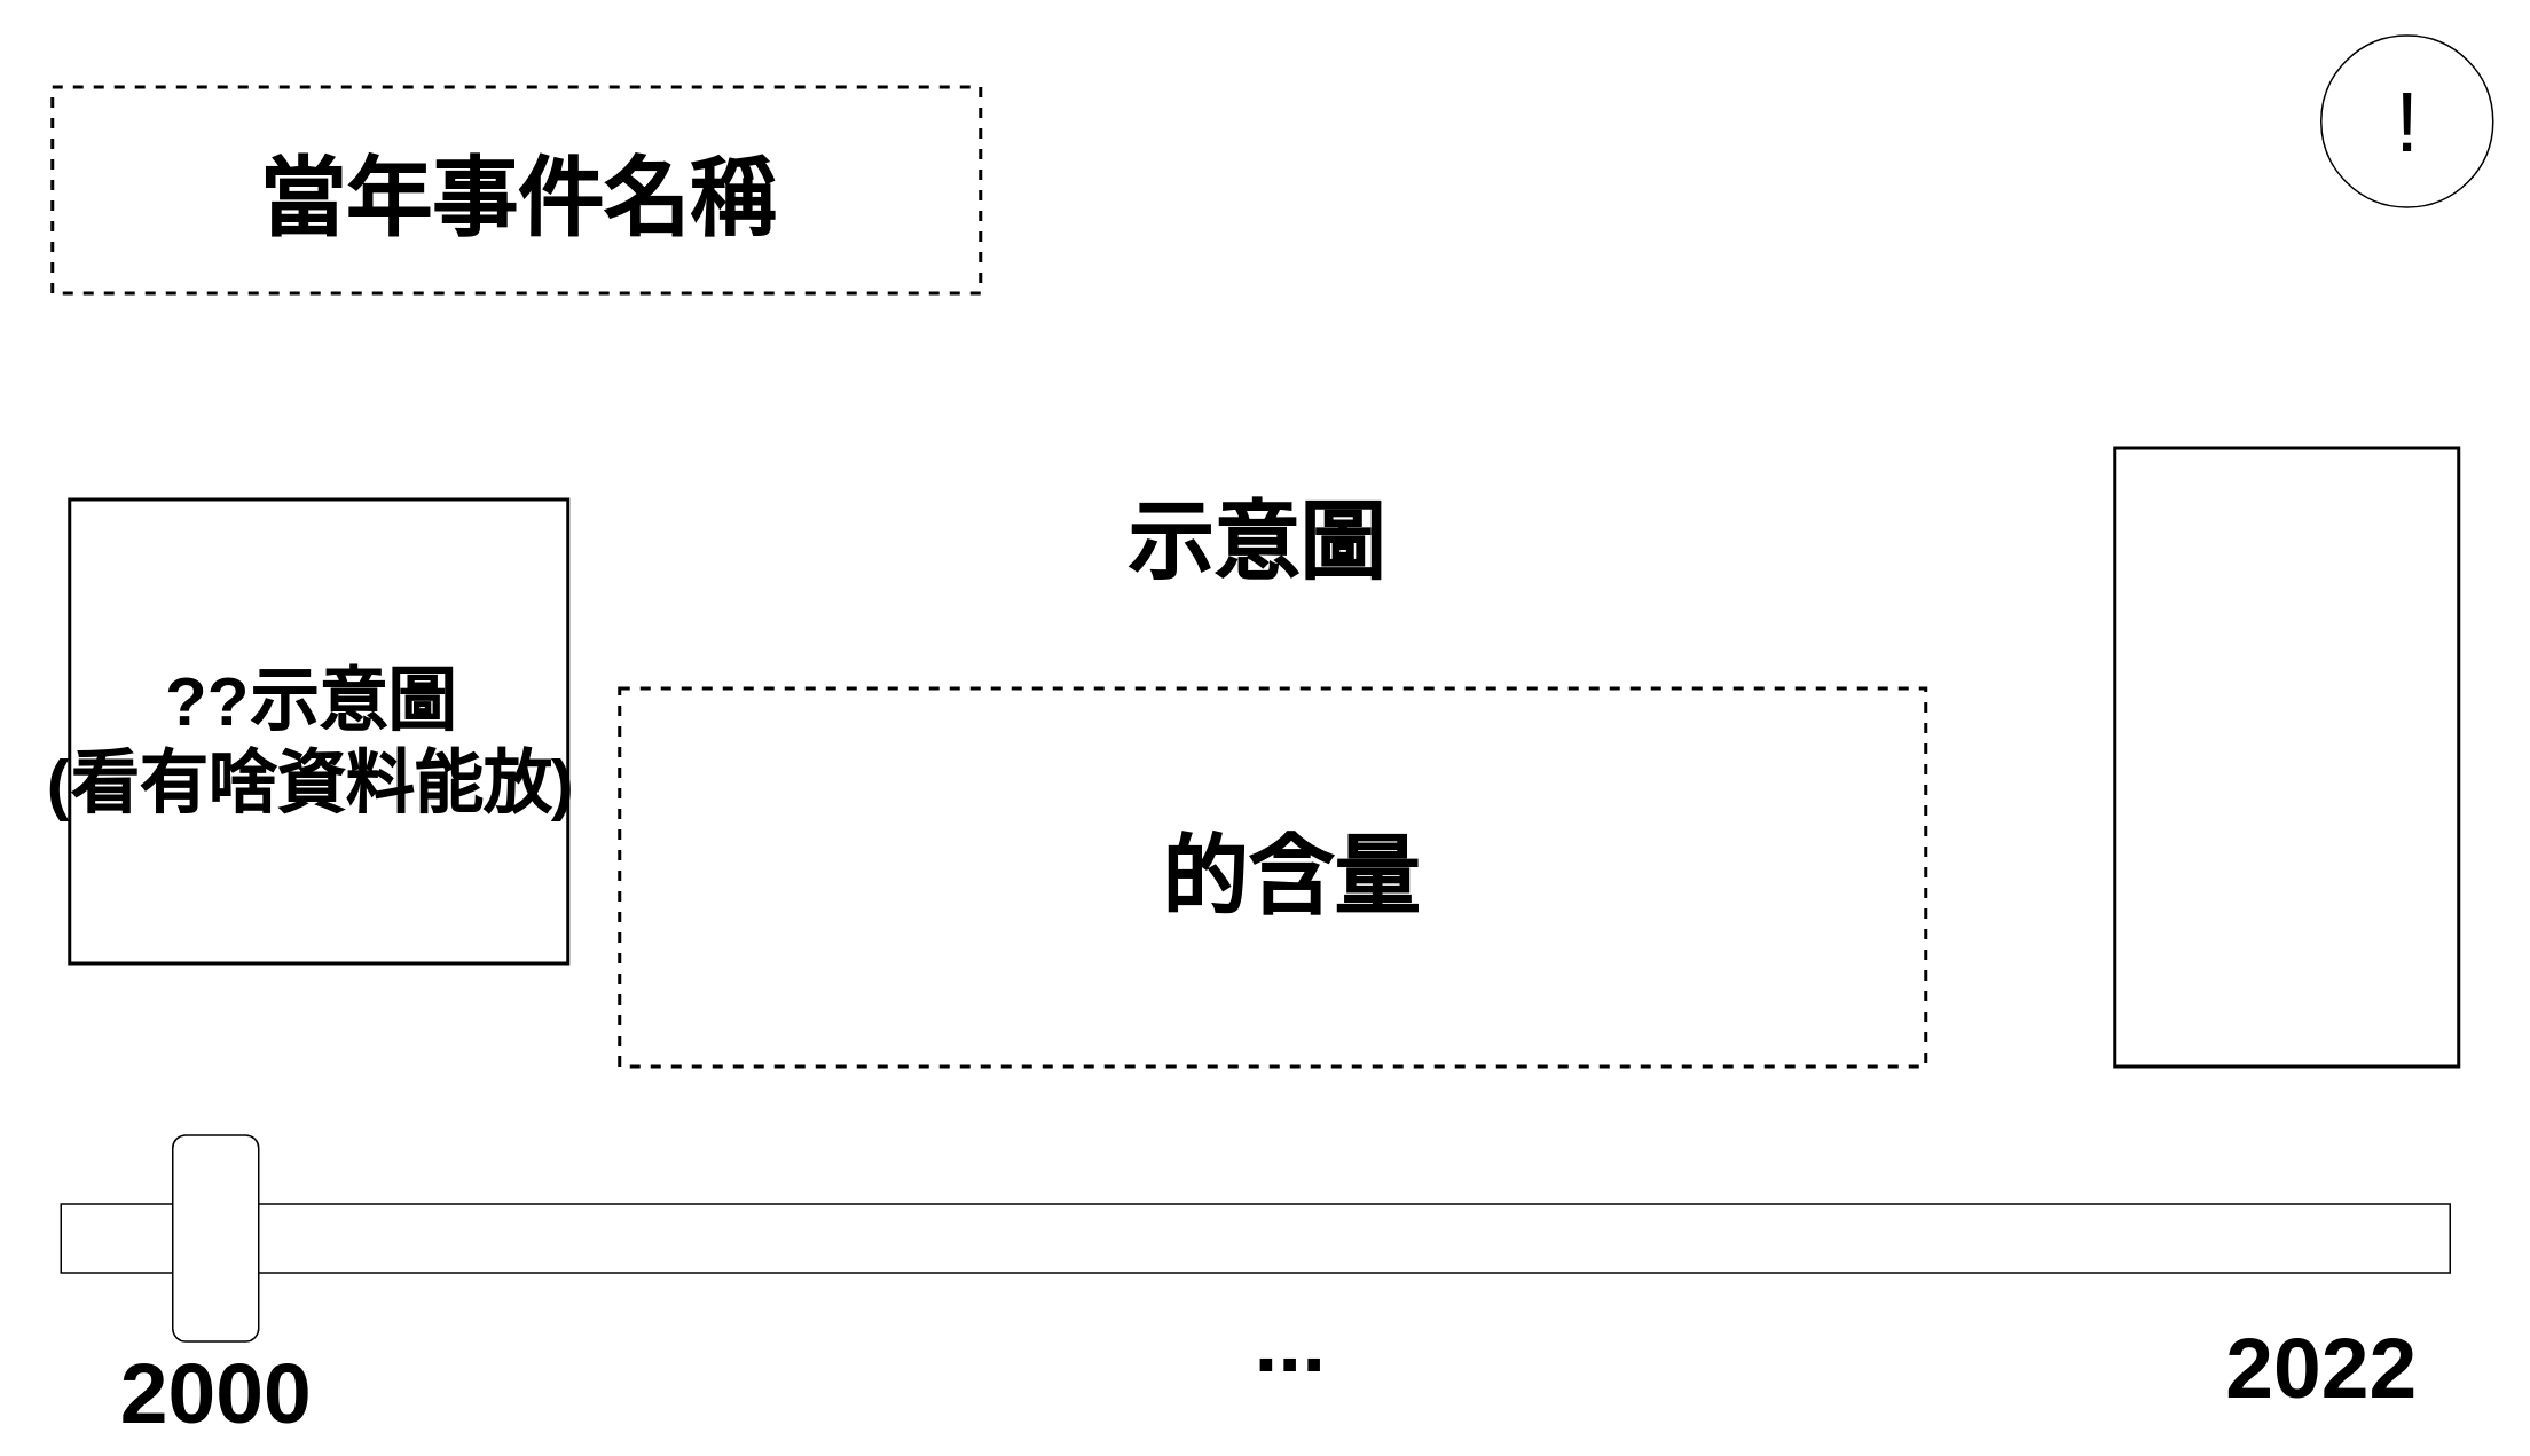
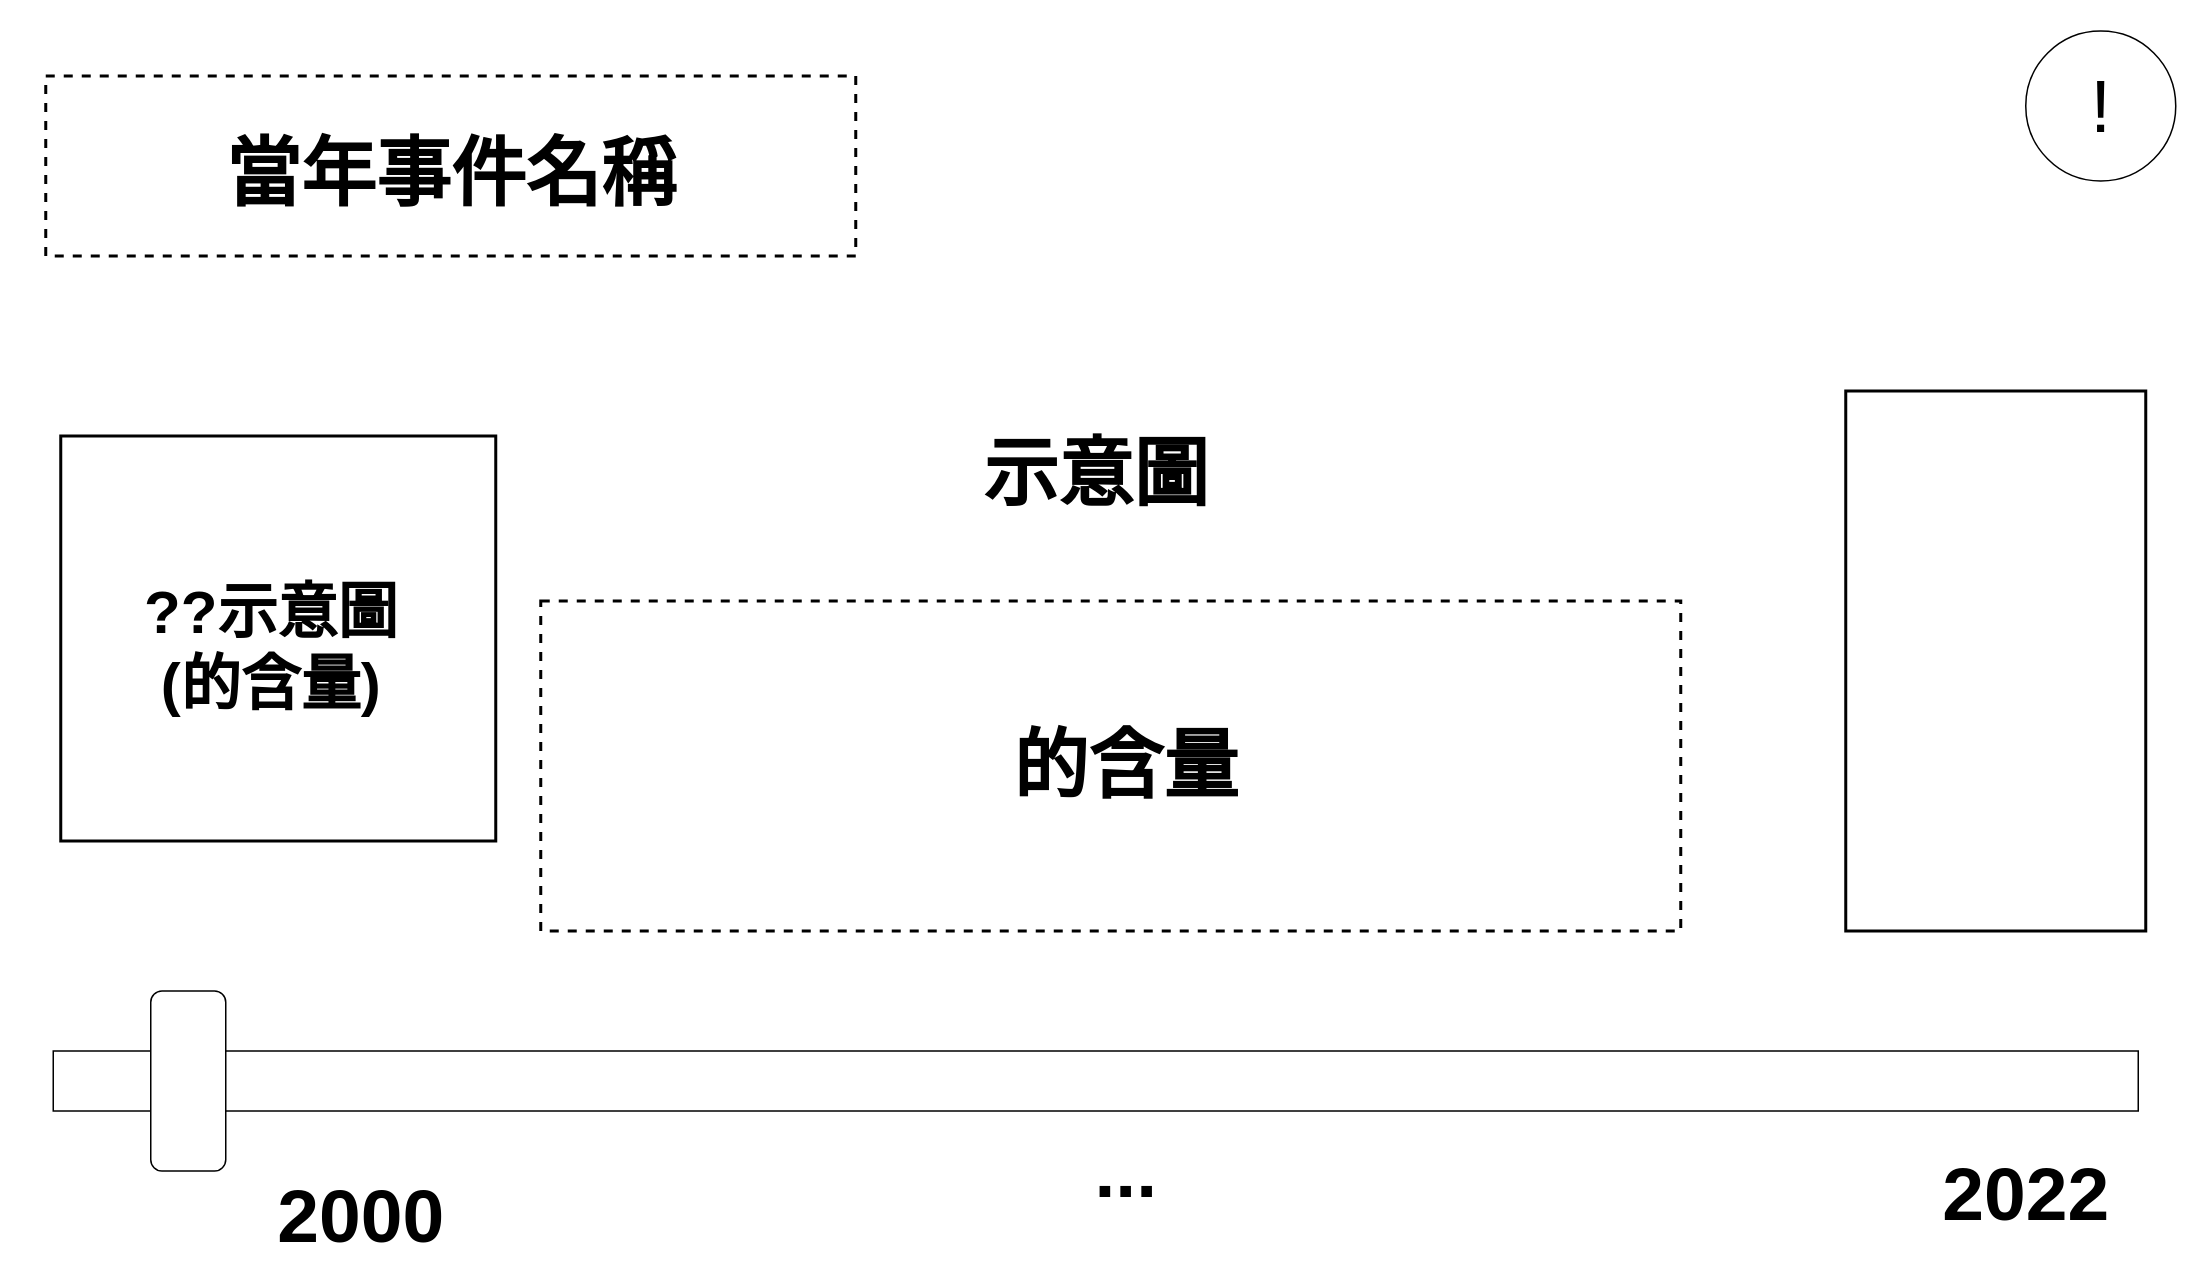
- <mxCell id="16" value="&lt;span style=&quot;font-size: 40px&quot;&gt;&lt;b&gt;??示意圖&lt;br&gt;(看有啥資料能放)&lt;br&gt;&lt;br&gt;&lt;/b&gt;&lt;/span&gt;" style="text;html=1;align=center;verticalAlign=middle;resizable=0;points=[];autosize=1;strokeColor=none;fillColor=none;flipV=1;flipH=1;horizontal=1;" vertex="1" parent="1"><mxGeometry x="20" y="415" width="320" height="80" as="geometry" /></mxCell>
+ <mxCell id="16" value="&lt;span style=&quot;font-size: 40px&quot;&gt;&lt;b&gt;??示意圖&lt;br&gt;(的含量)&lt;br&gt;&lt;br&gt;&lt;/b&gt;&lt;/span&gt;" style="text;html=1;align=center;verticalAlign=middle;resizable=0;points=[];autosize=1;strokeColor=none;fillColor=none;flipV=1;flipH=1;horizontal=1;" vertex="1" parent="1"><mxGeometry x="20" y="415" width="320" height="80" as="geometry" /></mxCell>
- <mxCell id="4" value="&lt;span style=&quot;font-size: 50px&quot;&gt;&lt;b&gt;2000&lt;/b&gt;&lt;/span&gt;" style="text;html=1;align=center;verticalAlign=middle;resizable=0;points=[];autosize=1;strokeColor=none;fillColor=none;" vertex="1" parent="1"><mxGeometry x="60" y="795" width="130" height="30" as="geometry" /></mxCell>
+ <mxCell id="4" value="&lt;span style=&quot;font-size: 50px&quot;&gt;&lt;b&gt;2000&lt;/b&gt;&lt;/span&gt;" style="text;html=1;align=center;verticalAlign=middle;resizable=0;points=[];autosize=1;strokeColor=none;fillColor=none;" vertex="1" parent="1"><mxGeometry x="175" y="795" width="130" height="30" as="geometry" /></mxCell>
